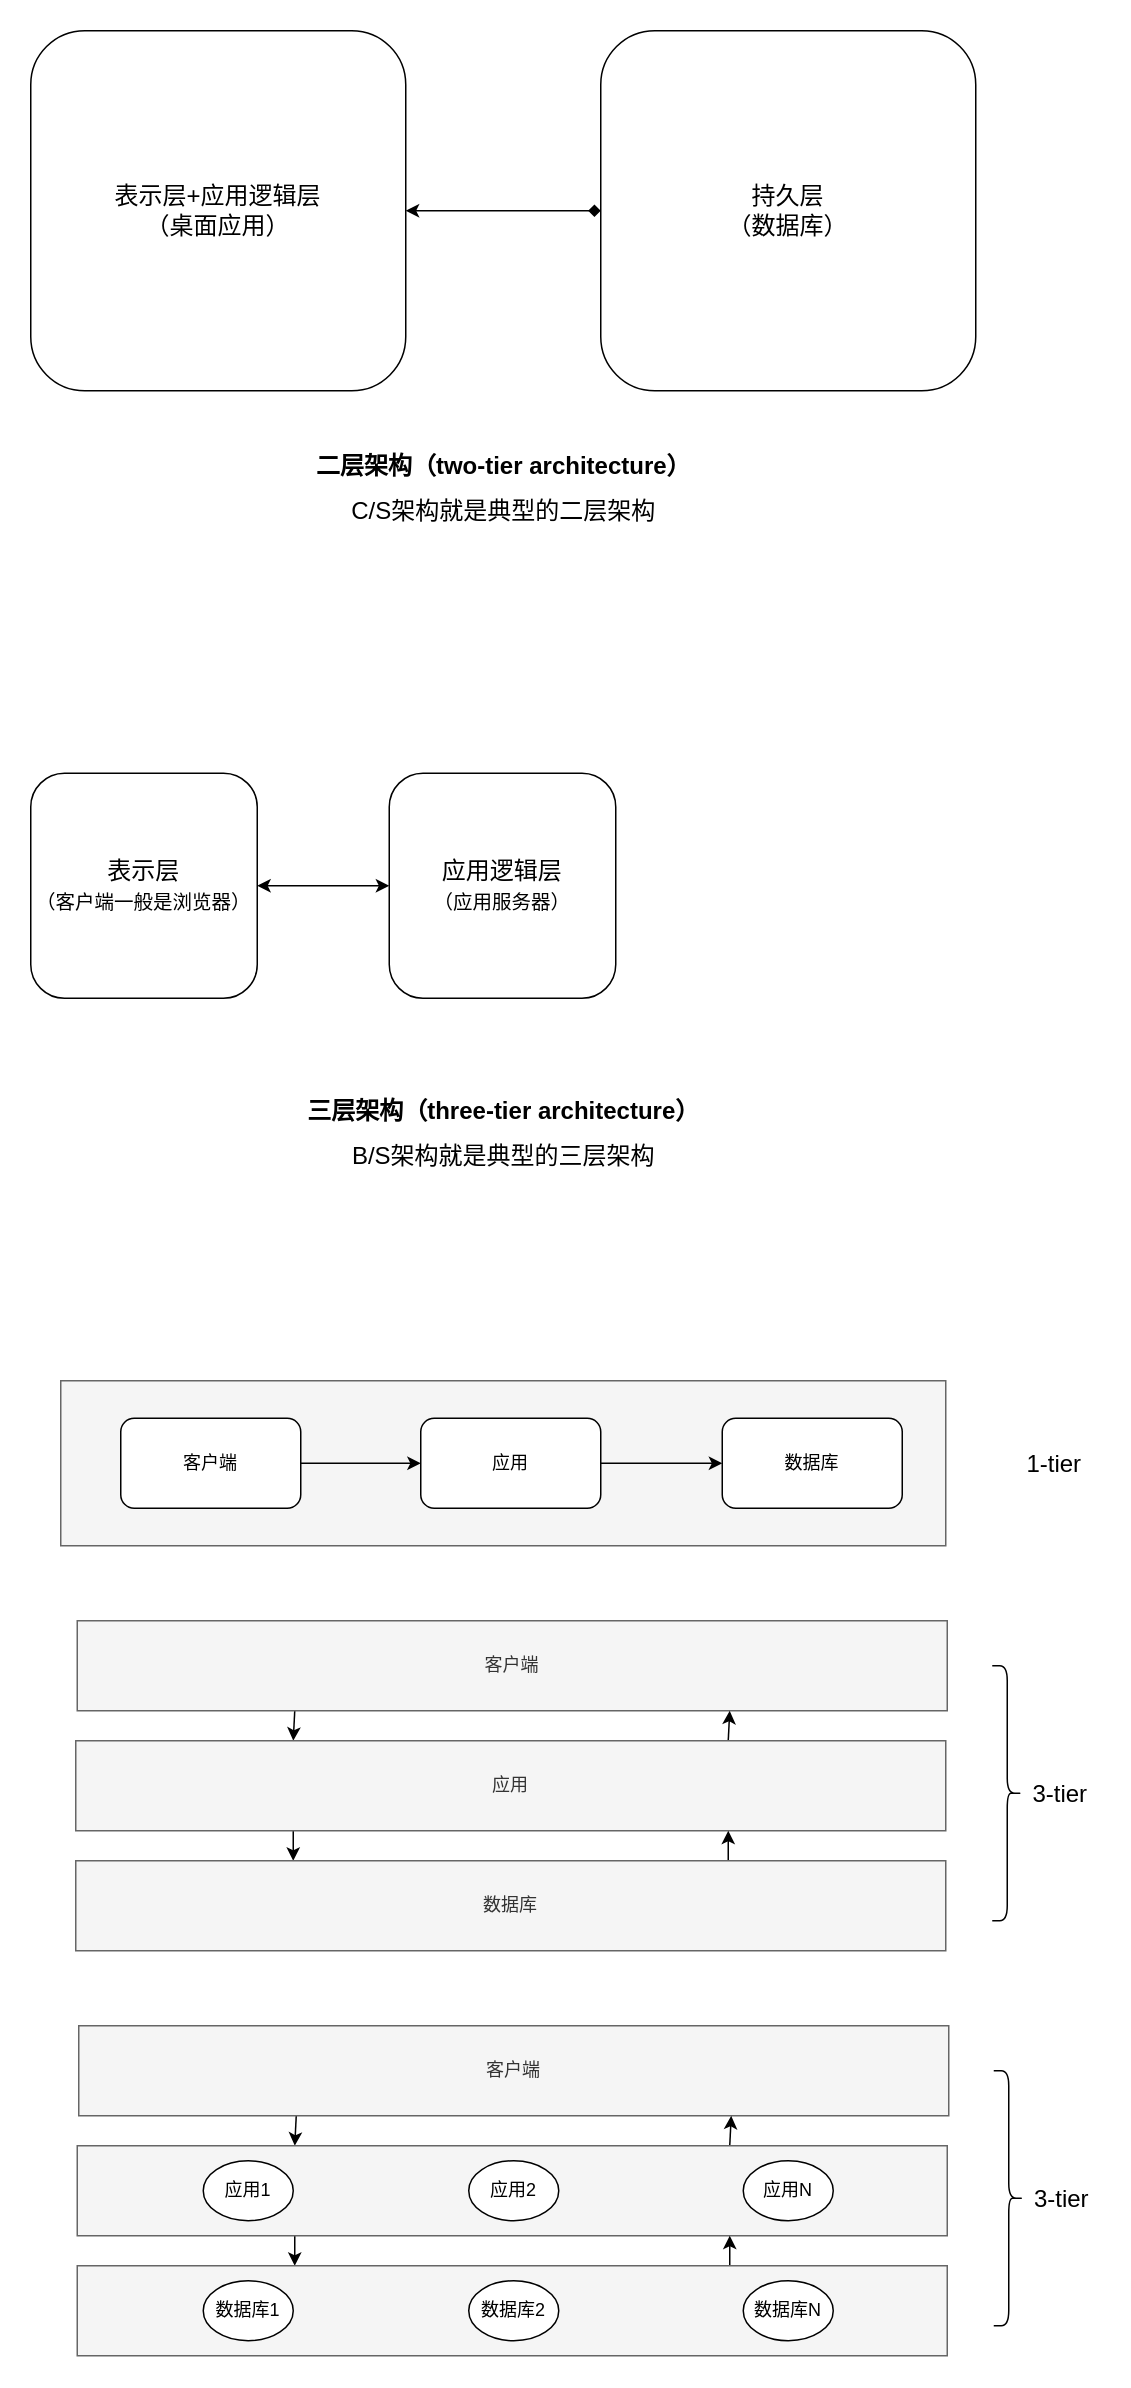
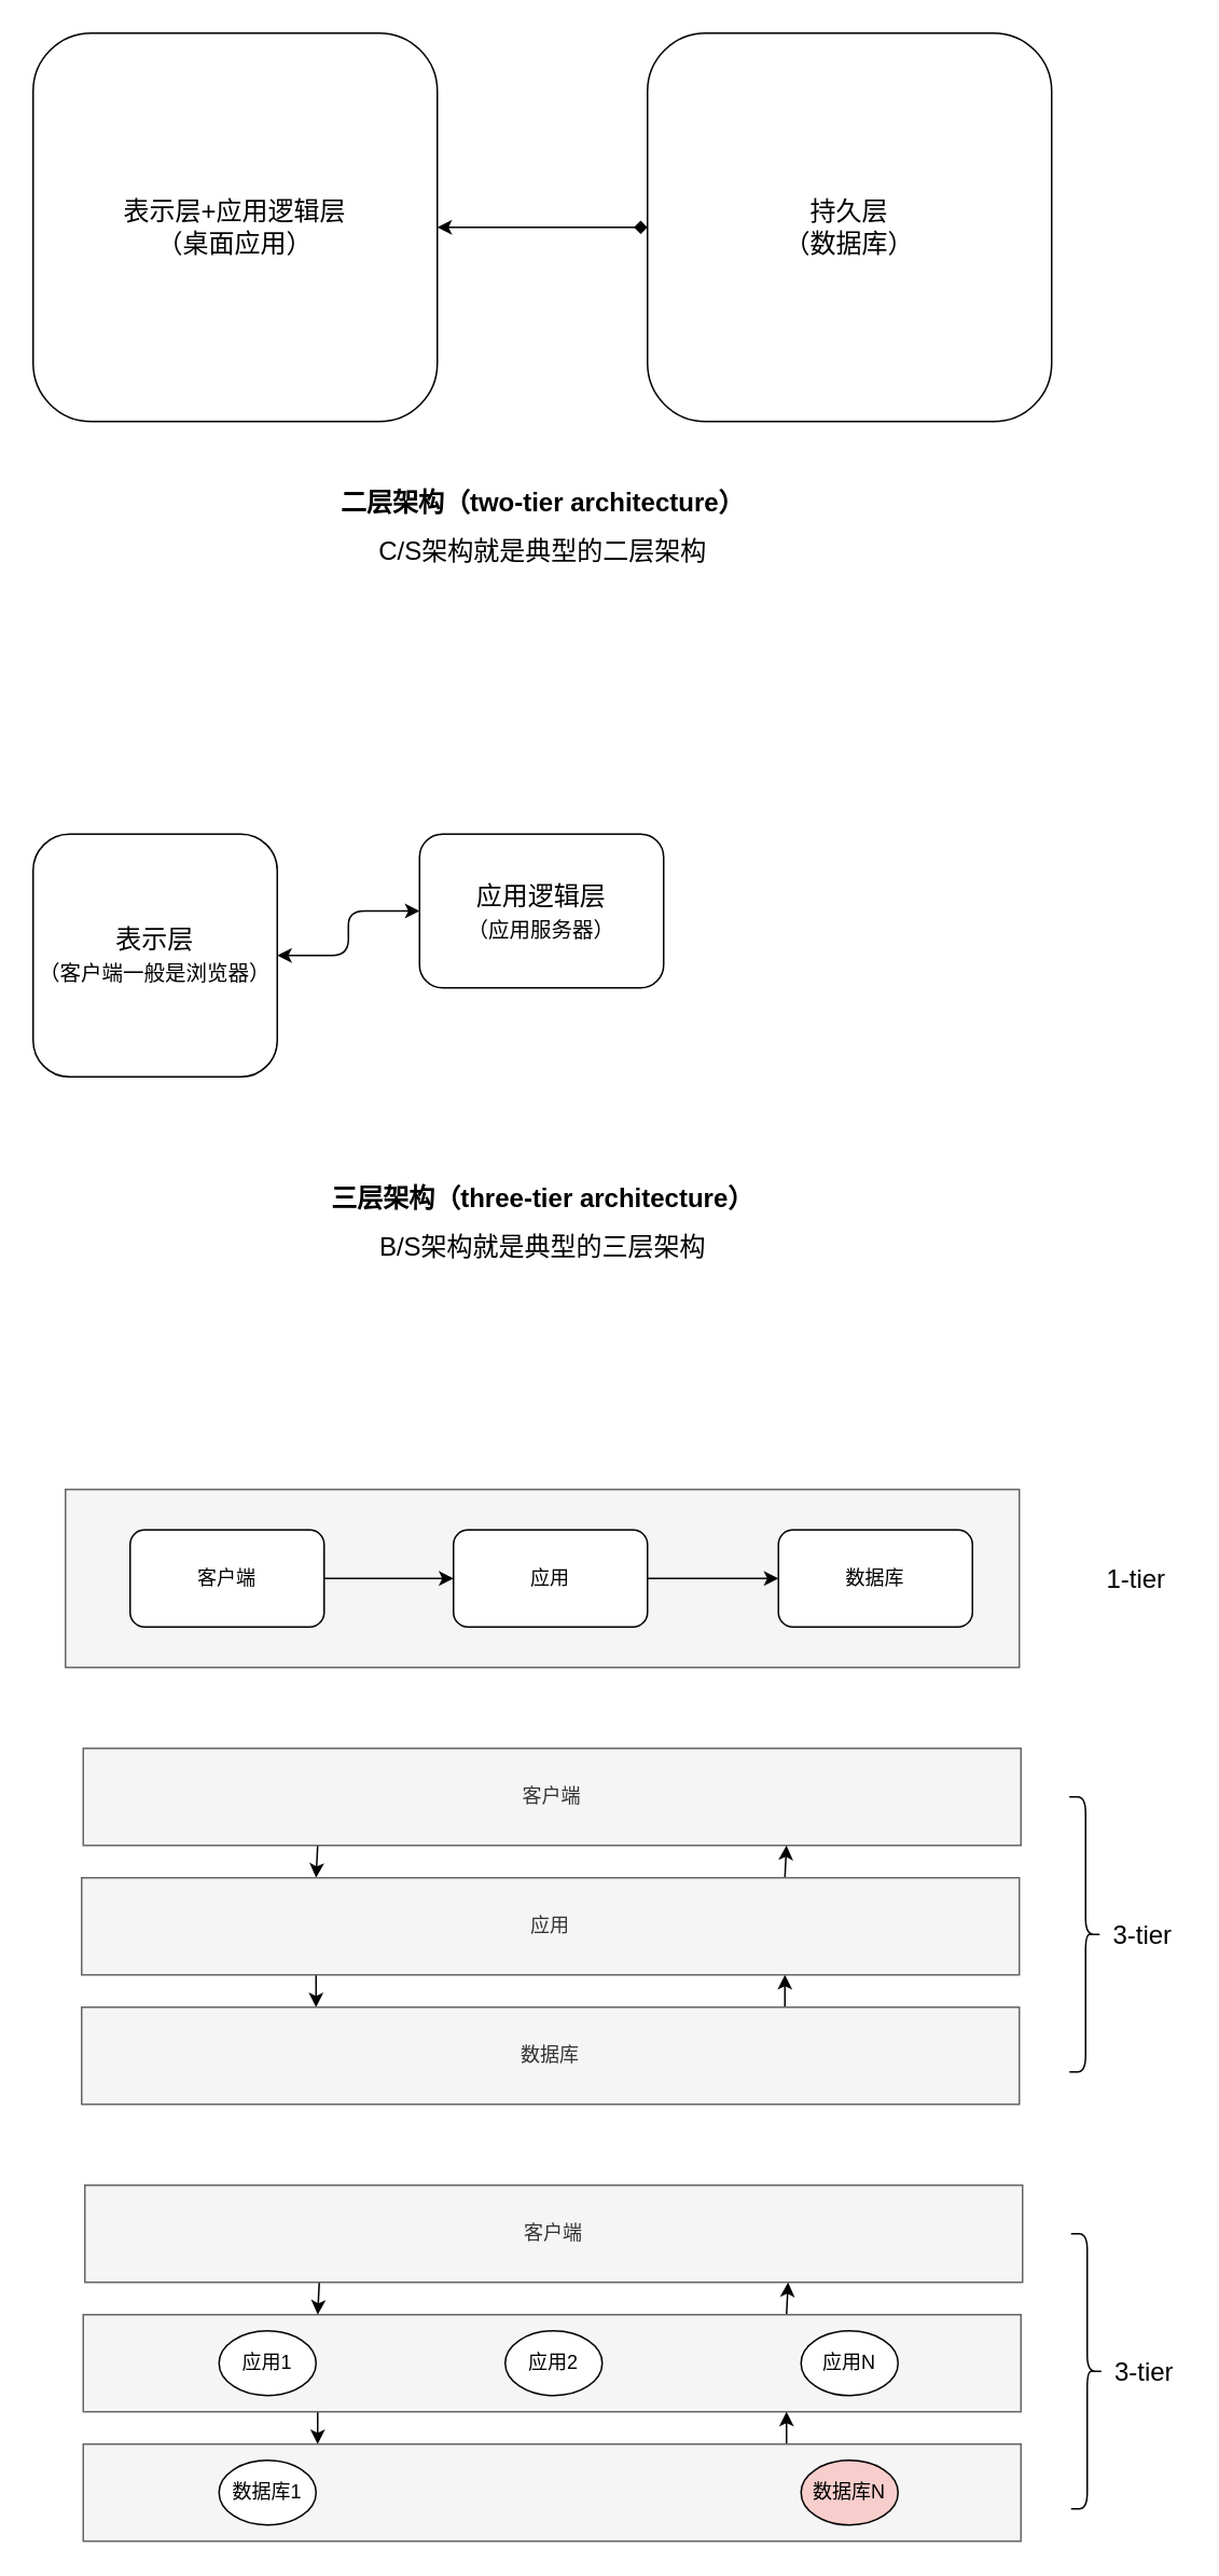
- <mxCell id="9" value="应用逻辑层&lt;br&gt;&lt;font style=&quot;font-size: 13px;&quot;&gt;（应用服务器）&lt;/font&gt;" style="rounded=1;whiteSpace=wrap;html=1;fontSize=16;" parent="1" vertex="1"><mxGeometry x="259" y="515" width="151" height="150" as="geometry" /></mxCell>
+ <mxCell id="9" value="应用逻辑层&lt;br&gt;&lt;font style=&quot;font-size: 13px;&quot;&gt;（应用服务器）&lt;/font&gt;" style="rounded=1;whiteSpace=wrap;html=1;fontSize=16;" parent="1" vertex="1"><mxGeometry x="259" y="515" width="151" height="95" as="geometry" /></mxCell>
- <mxCell id="41" value="数据库2" style="ellipse;whiteSpace=wrap;html=1;rounded=0;sketch=0;" parent="1" vertex="1"><mxGeometry x="312" y="1520" width="60" height="40" as="geometry" /></mxCell>
- <mxCell id="42" value="数据库N" style="ellipse;whiteSpace=wrap;html=1;rounded=0;sketch=0;" parent="1" vertex="1"><mxGeometry x="495" y="1520" width="60" height="40" as="geometry" /></mxCell>
+ <mxCell id="42" value="数据库N" style="ellipse;whiteSpace=wrap;html=1;rounded=0;sketch=0;fillColor=#f8cecc;" parent="1" vertex="1"><mxGeometry x="495" y="1520" width="60" height="40" as="geometry" /></mxCell>
